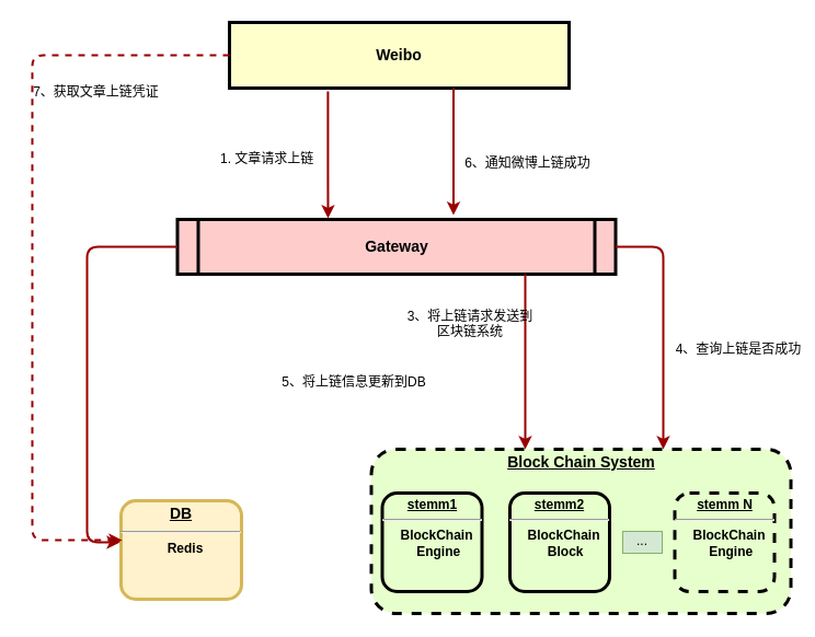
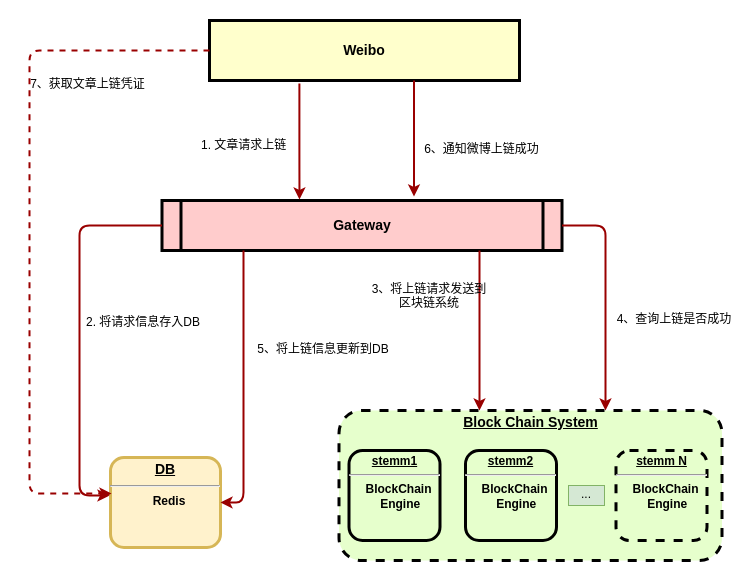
+ <mxCell id="14" value="&lt;span&gt;&lt;font style=&quot;font-size: 12px&quot;&gt;2. 将请求信息存入DB&lt;/font&gt;&lt;/span&gt;&lt;br&gt;" style="text;html=1;resizable=0;points=[];autosize=1;align=left;verticalAlign=top;spacingTop=-4;fontSize=14;" parent="1" vertex="1"><mxGeometry x="84" y="310" width="130" height="20" as="geometry" /></mxCell>
+ <mxCell id="20" value="" style="edgeStyle=elbowEdgeStyle;elbow=horizontal;strokeColor=#990000;strokeWidth=2;entryX=1;entryY=0.5;entryDx=0;entryDy=0;" parent="1" source="3" target="4" edge="1"><mxGeometry width="100" height="100" relative="1" as="geometry"><mxPoint x="325" y="300" as="sourcePoint" /><mxPoint x="270" y="570" as="targetPoint" /><Array as="points"><mxPoint x="243" y="385" /></Array></mxGeometry></mxCell>
- <mxCell id="8" value="&lt;p style=&quot;margin: 0px ; margin-top: 4px ; text-align: center ; text-decoration: underline&quot;&gt;&lt;strong&gt;stemm2&lt;/strong&gt;&lt;/p&gt;&lt;hr&gt;&lt;p style=&quot;margin: 0px ; margin-left: 8px&quot;&gt;BlockChain&lt;/p&gt;&lt;p style=&quot;margin: 0px ; margin-left: 8px&quot;&gt;&amp;nbsp;Block&lt;/p&gt;" style="verticalAlign=middle;align=center;overflow=fill;fontSize=12;fontFamily=Helvetica;html=1;rounded=1;fontStyle=1;strokeWidth=3;fillColor=#E6FFCC" parent="5" vertex="1"><mxGeometry x="126.5" y="40" width="91" height="90" as="geometry" /></mxCell>
+ <mxCell id="8" value="&lt;p style=&quot;margin: 0px ; margin-top: 4px ; text-align: center ; text-decoration: underline&quot;&gt;&lt;strong&gt;stemm2&lt;/strong&gt;&lt;/p&gt;&lt;hr&gt;&lt;p style=&quot;margin: 0px ; margin-left: 8px&quot;&gt;BlockChain&lt;/p&gt;&lt;p style=&quot;margin: 0px ; margin-left: 8px&quot;&gt;&amp;nbsp;Engine&lt;/p&gt;" style="verticalAlign=middle;align=center;overflow=fill;fontSize=12;fontFamily=Helvetica;html=1;rounded=1;fontStyle=1;strokeWidth=3;fillColor=#E6FFCC" parent="5" vertex="1"><mxGeometry x="126.5" y="40" width="91" height="90" as="geometry" /></mxCell>
